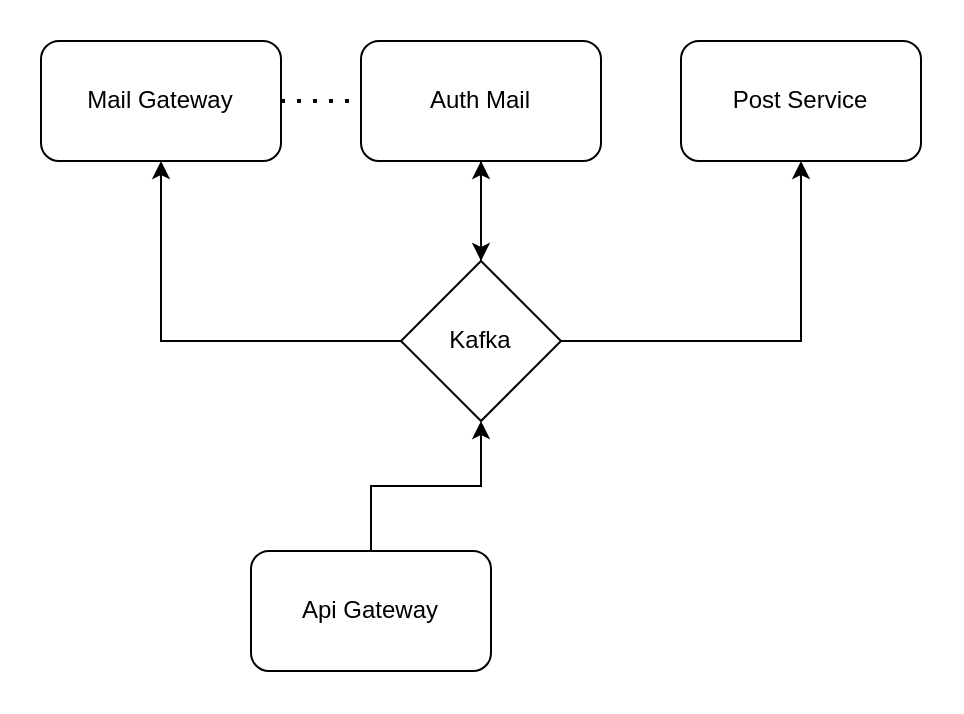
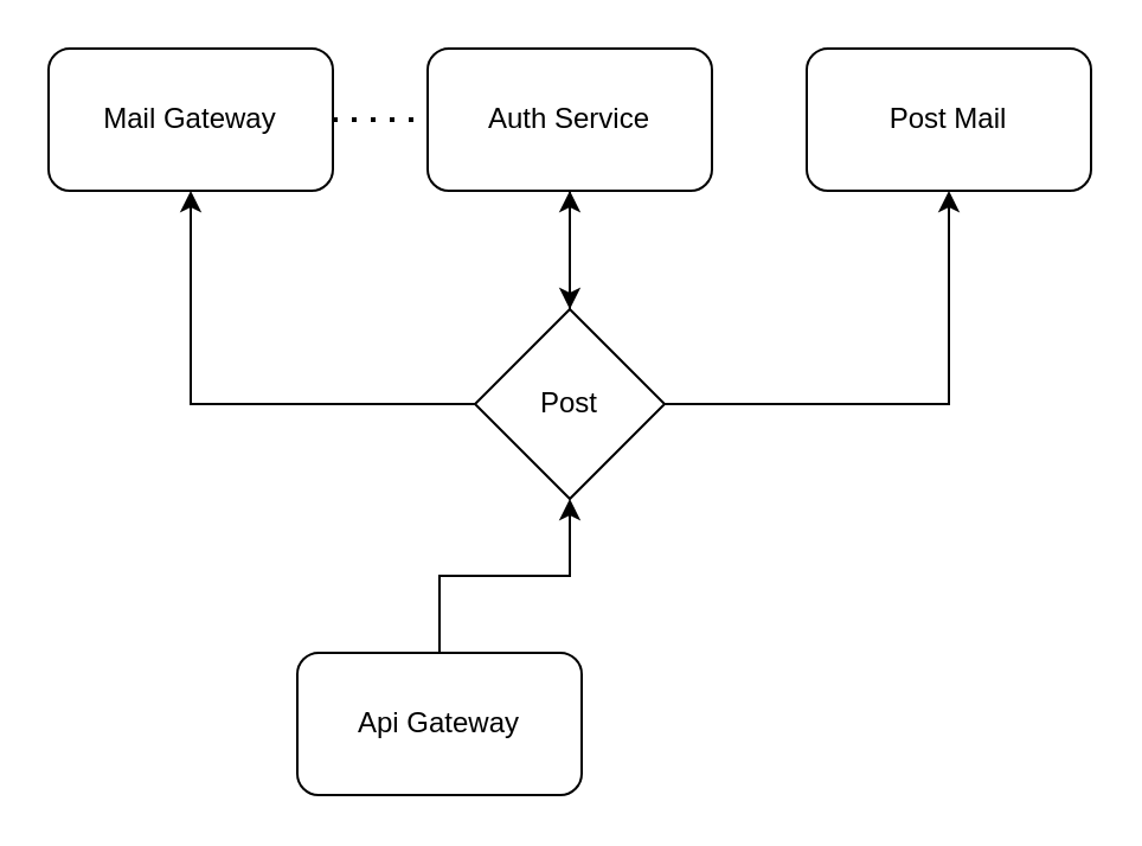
- <mxCell id="3" value="Auth Mail" style="rounded=1;whiteSpace=wrap;html=1;" vertex="1" parent="1"><mxGeometry x="180" y="20" width="120" height="60" as="geometry" /></mxCell>
+ <mxCell id="3" value="Auth Service" style="rounded=1;whiteSpace=wrap;html=1;" vertex="1" parent="1"><mxGeometry x="180" y="20" width="120" height="60" as="geometry" /></mxCell>
- <mxCell id="12" value="Post Service" style="rounded=1;whiteSpace=wrap;html=1;" vertex="1" parent="1"><mxGeometry x="340" y="20" width="120" height="60" as="geometry" /></mxCell>
+ <mxCell id="12" value="Post Mail" style="rounded=1;whiteSpace=wrap;html=1;" vertex="1" parent="1"><mxGeometry x="340" y="20" width="120" height="60" as="geometry" /></mxCell>
- <mxCell id="8" value="Kafka" style="rhombus;whiteSpace=wrap;html=1;" vertex="1" parent="1"><mxGeometry x="200" y="130" width="80" height="80" as="geometry" /></mxCell>
+ <mxCell id="8" value="Post" style="rhombus;whiteSpace=wrap;html=1;" vertex="1" parent="1"><mxGeometry x="200" y="130" width="80" height="80" as="geometry" /></mxCell>
